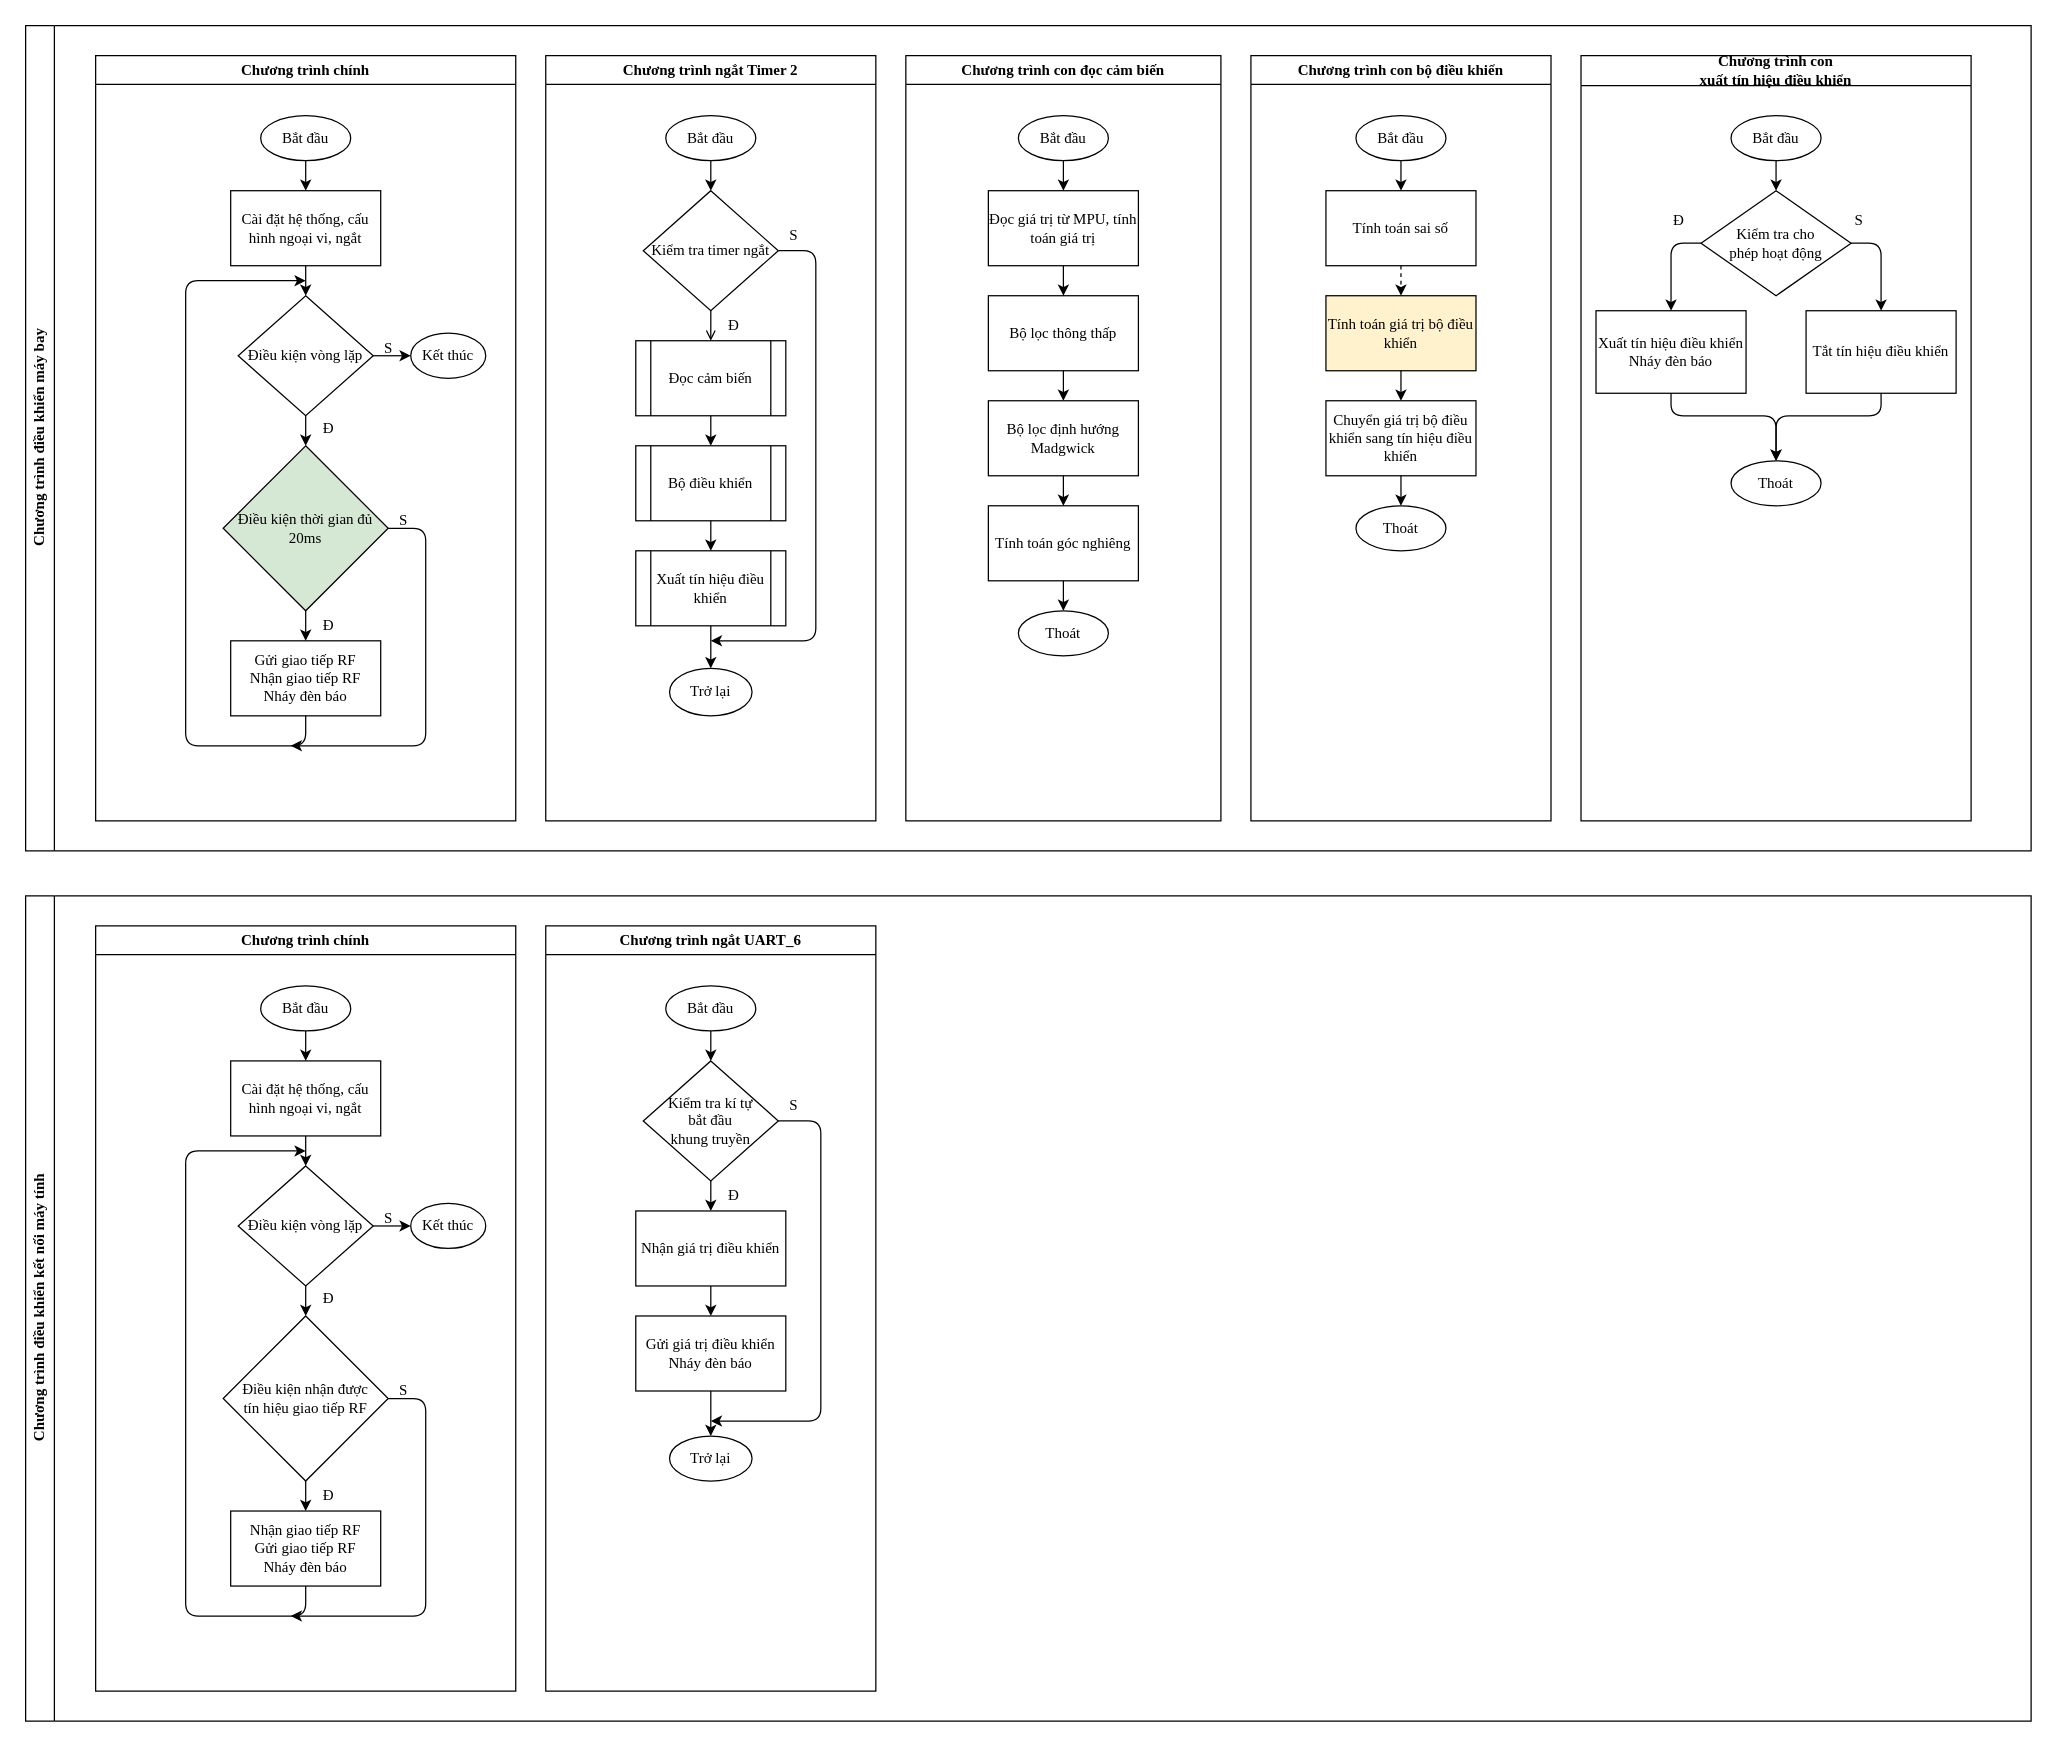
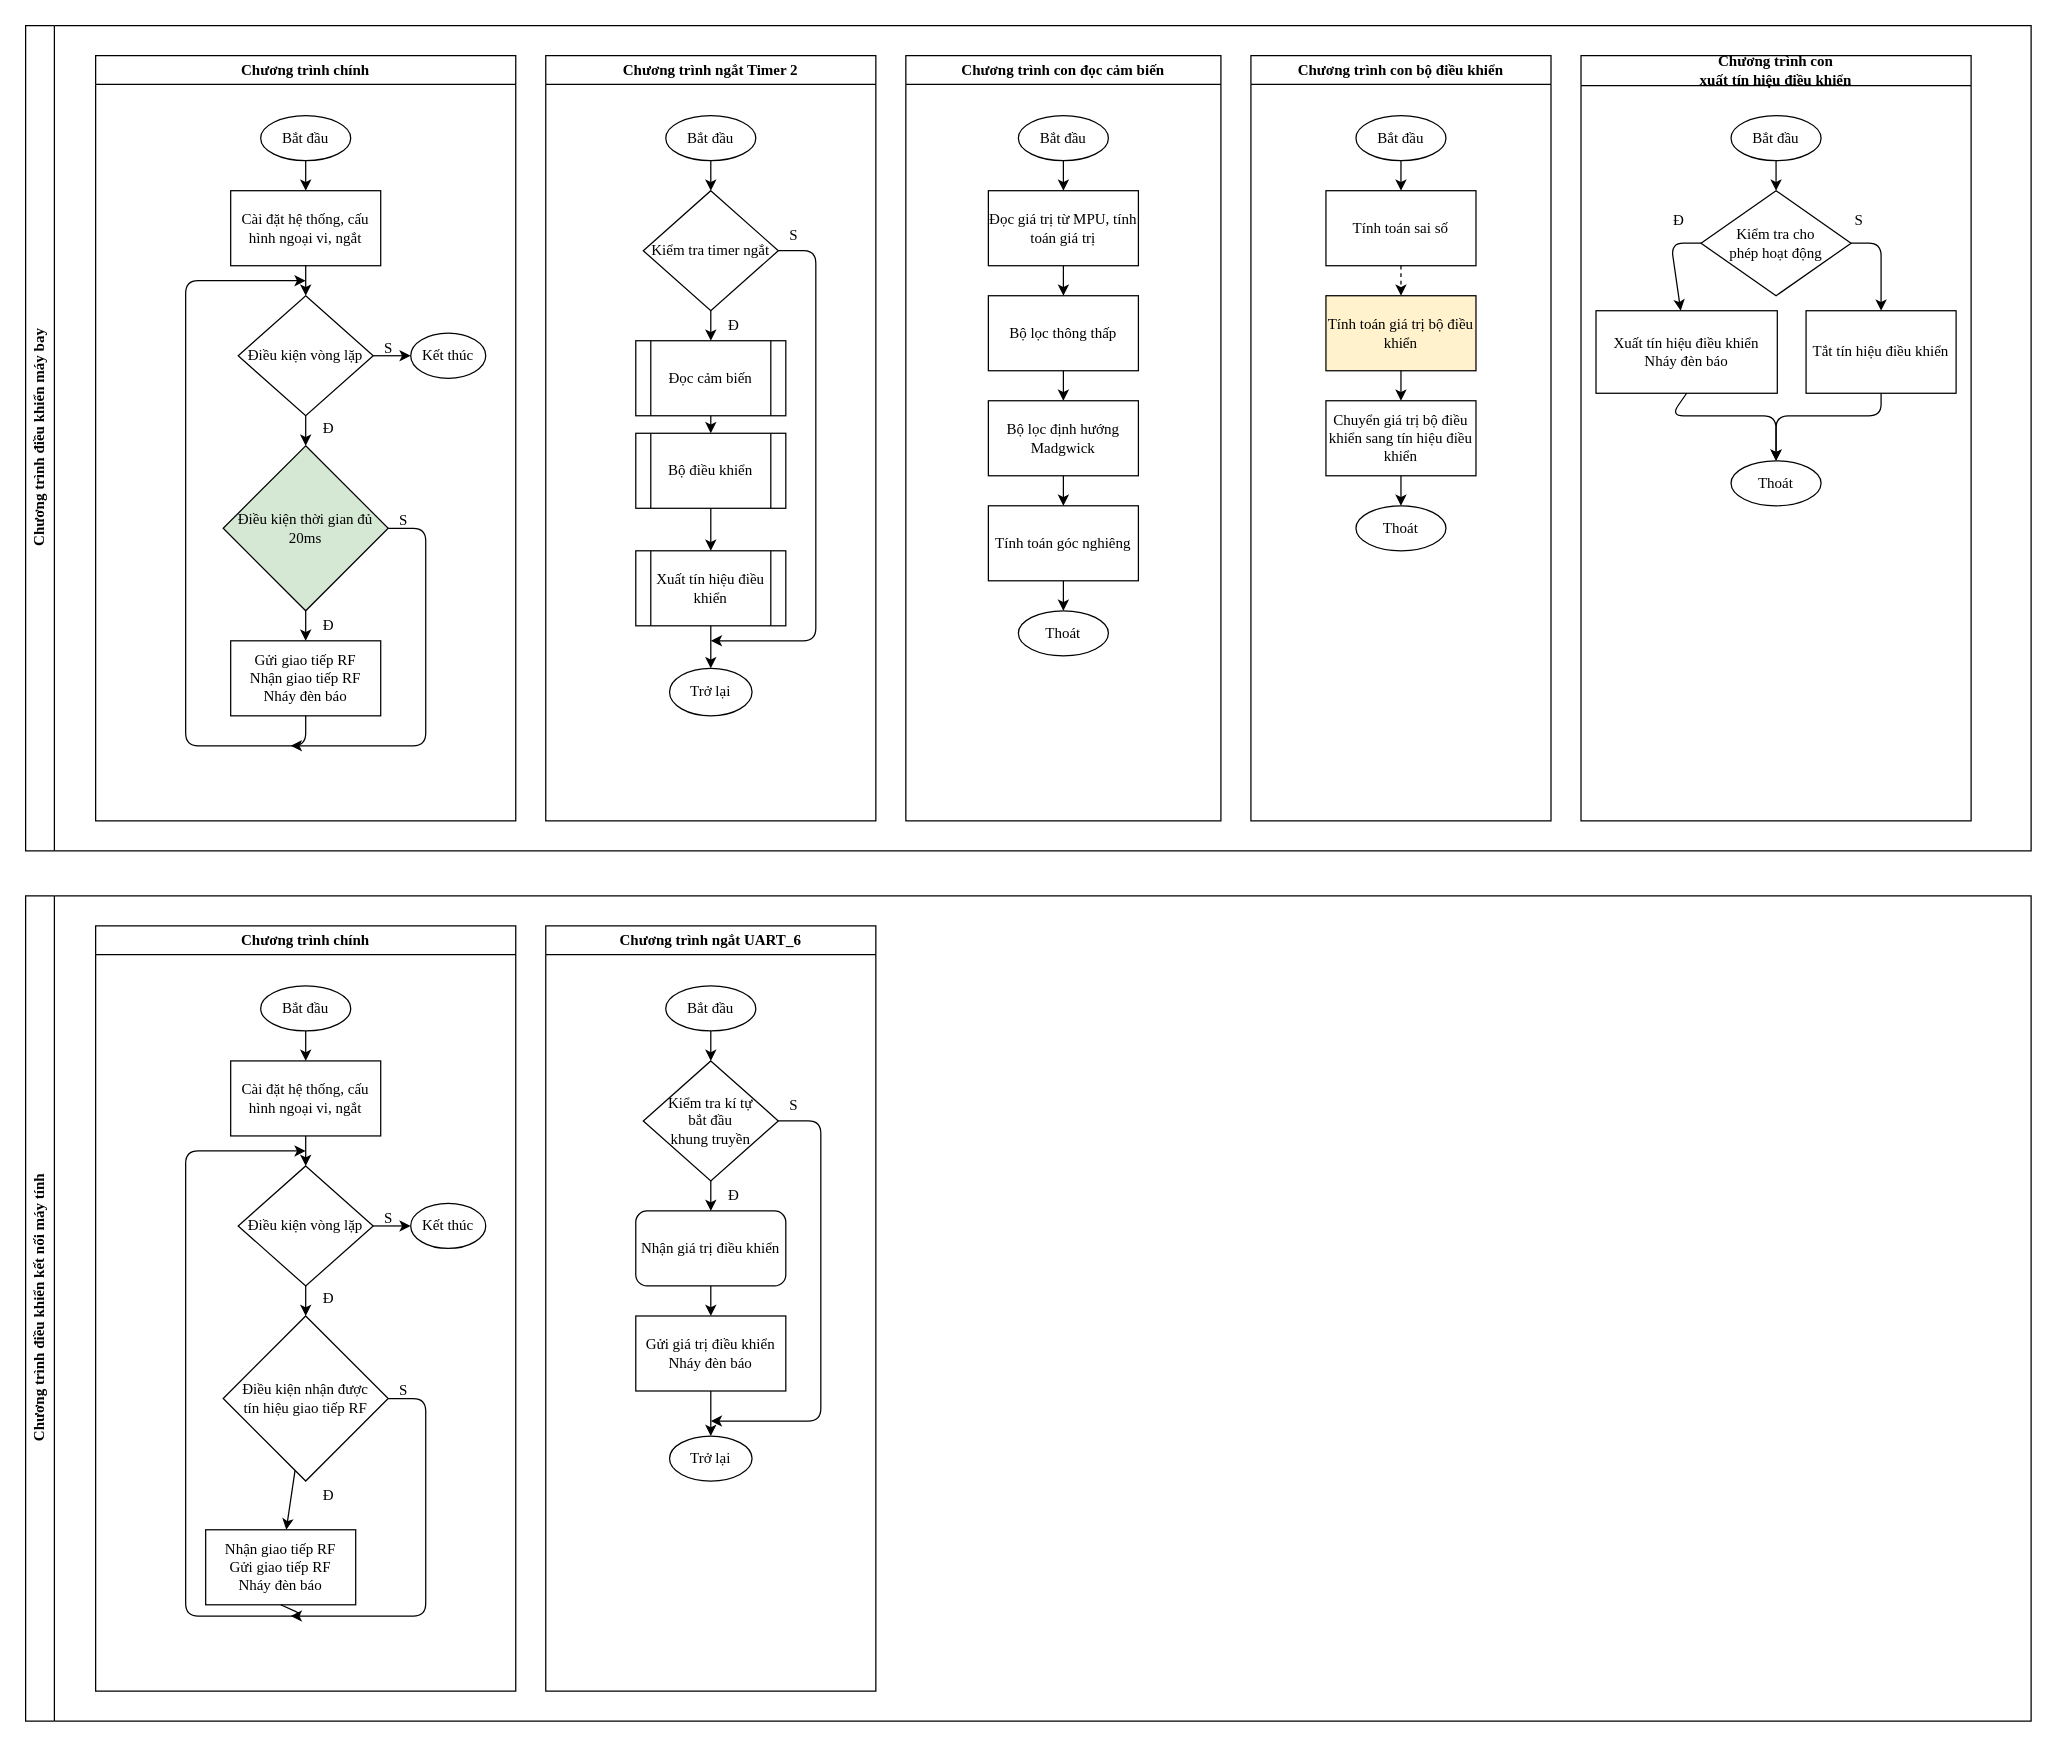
- <mxCell id="27" style="edgeStyle=none;html=1;entryX=0.5;entryY=0;entryDx=0;entryDy=0;fontFamily=Times New Roman;movable=0;resizable=0;rotatable=0;deletable=0;editable=0;connectable=0;endArrow=open;" edge="1" parent="22" source="24" target="26"><mxGeometry relative="1" as="geometry" /></mxCell>
+ <mxCell id="27" style="edgeStyle=none;html=1;entryX=0.5;entryY=0;entryDx=0;entryDy=0;fontFamily=Times New Roman;movable=0;resizable=0;rotatable=0;deletable=0;editable=0;connectable=0;" edge="1" parent="22" source="24" target="26"><mxGeometry relative="1" as="geometry" /></mxCell>
- <mxCell id="63" value="Xuất tín hiệu điều khiển&lt;br&gt;Nháy đèn báo" style="rounded=0;whiteSpace=wrap;html=1;fontFamily=Times New Roman;movable=0;resizable=0;rotatable=0;deletable=0;editable=0;connectable=0;" vertex="1" parent="59"><mxGeometry x="12" y="204" width="120" height="66" as="geometry" /></mxCell>
+ <mxCell id="63" value="Xuất tín hiệu điều khiển&lt;br&gt;Nháy đèn báo" style="rounded=0;whiteSpace=wrap;html=1;fontFamily=Times New Roman;movable=0;resizable=0;rotatable=0;deletable=0;editable=0;connectable=0;" vertex="1" parent="59"><mxGeometry x="12" y="204" width="145" height="66" as="geometry" /></mxCell>
- <mxCell id="28" value="Bộ điều khiển" style="shape=process;whiteSpace=wrap;html=1;backgroundOutline=1;fontFamily=Times New Roman;movable=0;resizable=0;rotatable=0;deletable=0;editable=0;connectable=0;" vertex="1" parent="22"><mxGeometry x="72" y="312" width="120" height="60" as="geometry" /></mxCell>
+ <mxCell id="28" value="Bộ điều khiển" style="shape=process;whiteSpace=wrap;html=1;backgroundOutline=1;fontFamily=Times New Roman;movable=0;resizable=0;rotatable=0;deletable=0;editable=0;connectable=0;" vertex="1" parent="22"><mxGeometry x="72" y="302" width="120" height="60" as="geometry" /></mxCell>
- <mxCell id="103" value="Nhận giá trị điều khiển" style="rounded=0;whiteSpace=wrap;html=1;fontFamily=Times New Roman;movable=0;resizable=0;rotatable=0;deletable=0;editable=0;connectable=0;" vertex="1" parent="92"><mxGeometry x="72" y="228" width="120" height="60" as="geometry" /></mxCell>
+ <mxCell id="103" value="Nhận giá trị điều khiển" style="whiteSpace=wrap;html=1;fontFamily=Times New Roman;movable=0;resizable=0;rotatable=0;deletable=0;editable=0;connectable=0;rounded=1;" vertex="1" parent="92"><mxGeometry x="72" y="228" width="120" height="60" as="geometry" /></mxCell>
- <mxCell id="82" value="Nhận giao tiếp RF&lt;br style=&quot;border-color: var(--border-color);&quot;&gt;Gửi giao tiếp RF&lt;br&gt;Nháy đèn báo" style="whiteSpace=wrap;html=1;fontFamily=Times New Roman;movable=0;resizable=0;rotatable=0;deletable=0;editable=0;connectable=0;" vertex="1" parent="73"><mxGeometry x="108" y="468" width="120" height="60" as="geometry" /></mxCell>
+ <mxCell id="82" value="Nhận giao tiếp RF&lt;br style=&quot;border-color: var(--border-color);&quot;&gt;Gửi giao tiếp RF&lt;br&gt;Nháy đèn báo" style="whiteSpace=wrap;html=1;fontFamily=Times New Roman;movable=0;resizable=0;rotatable=0;deletable=0;editable=0;connectable=0;" vertex="1" parent="73"><mxGeometry x="88" y="483" width="120" height="60" as="geometry" /></mxCell>
